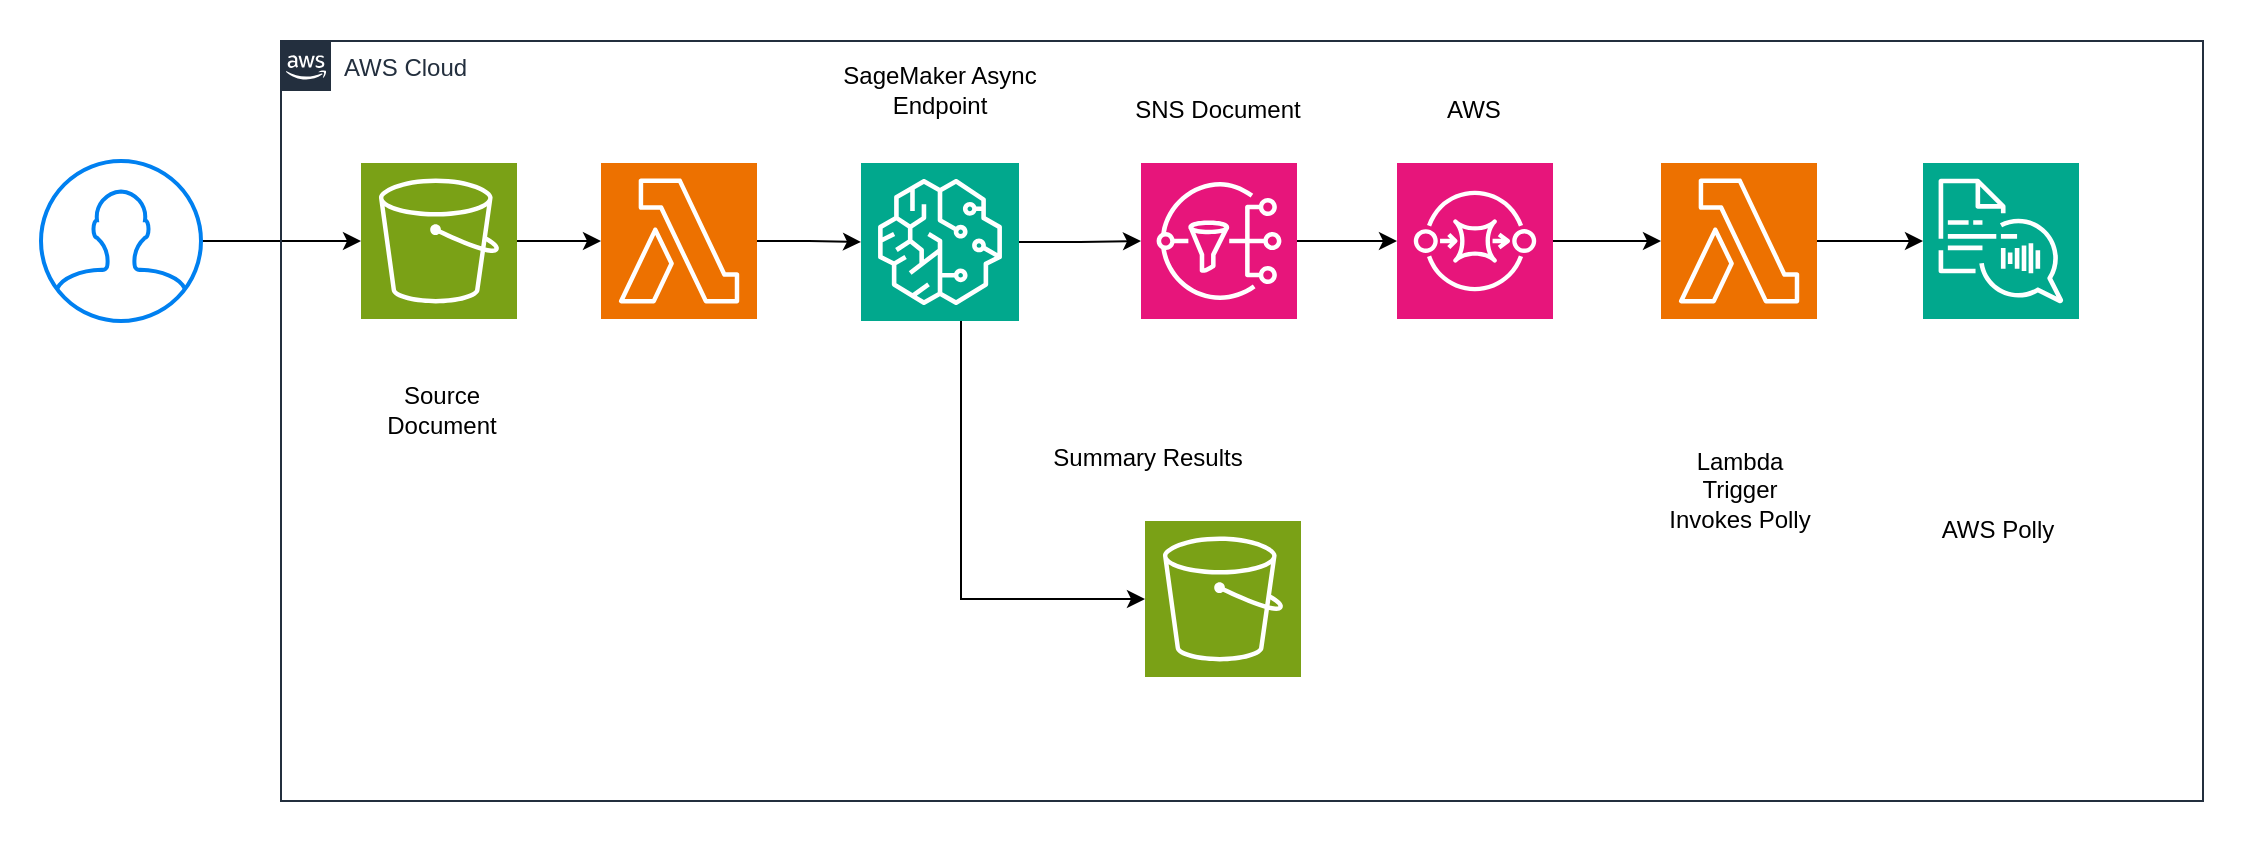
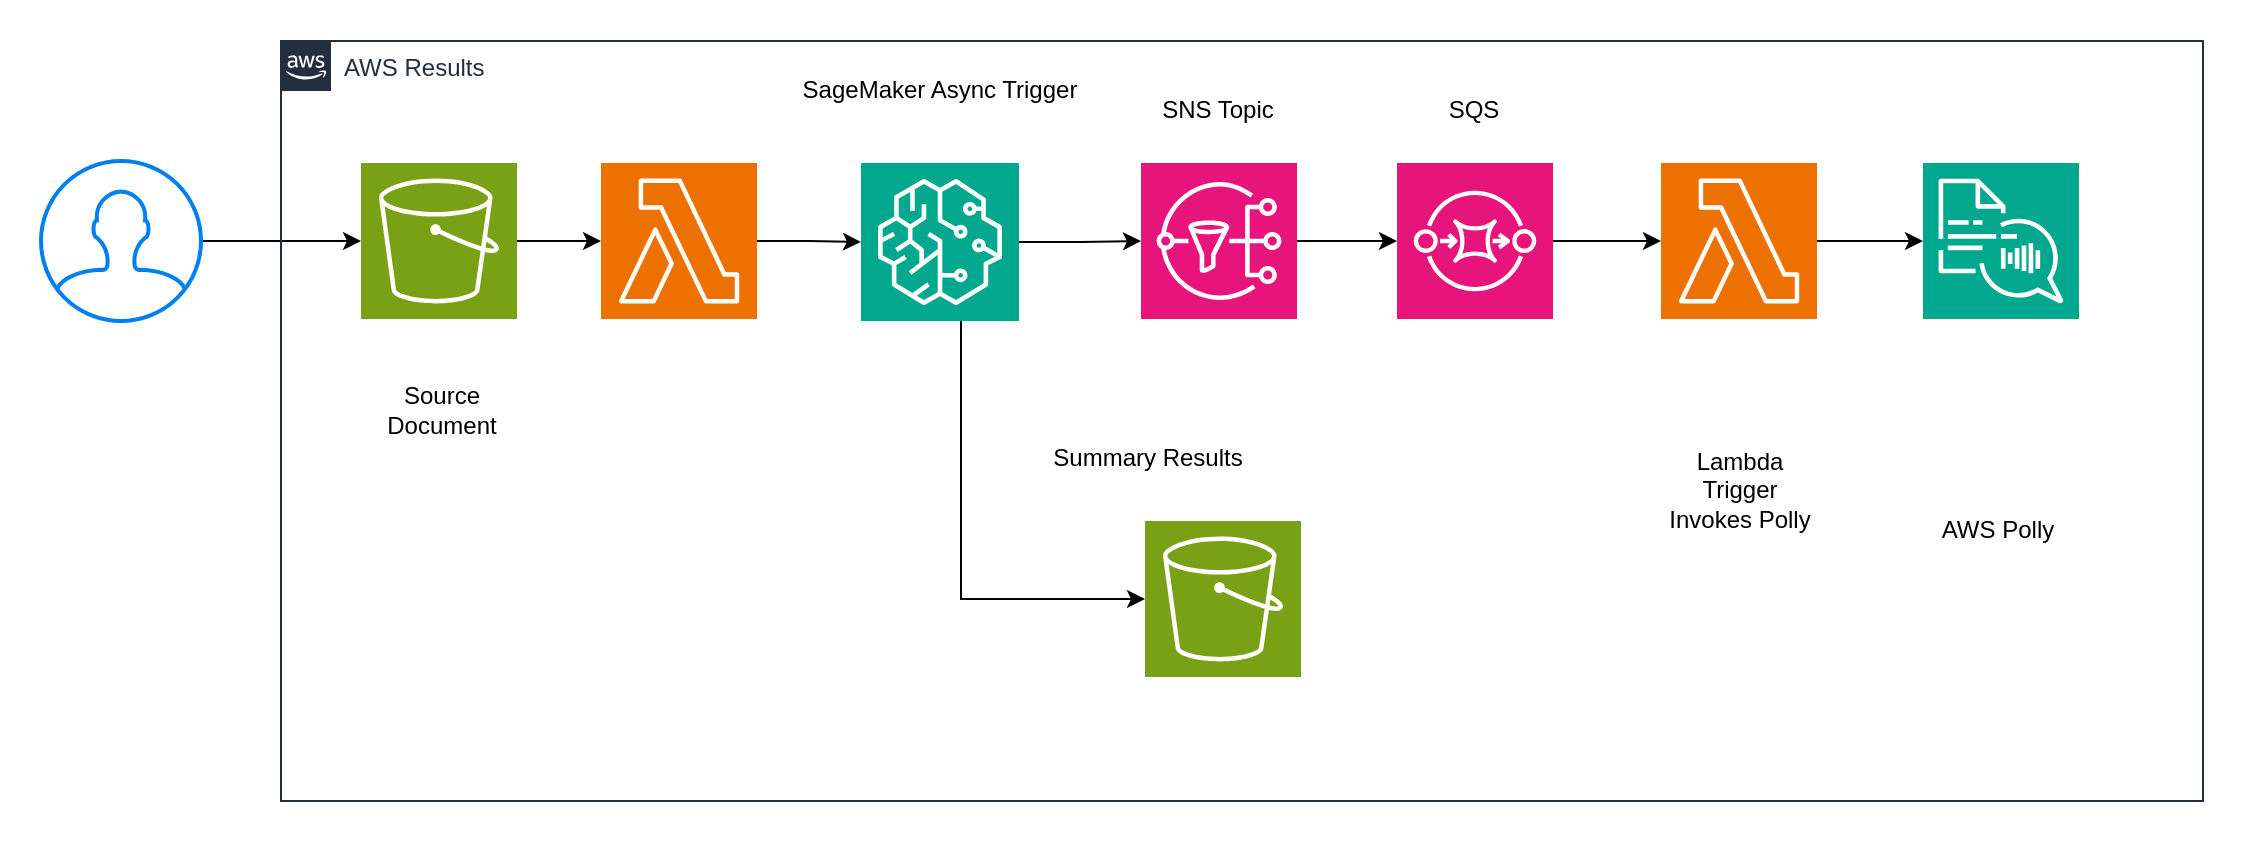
- <mxCell id="5" value="AWS Cloud" style="points=[[0,0],[0.25,0],[0.5,0],[0.75,0],[1,0],[1,0.25],[1,0.5],[1,0.75],[1,1],[0.75,1],[0.5,1],[0.25,1],[0,1],[0,0.75],[0,0.5],[0,0.25]];outlineConnect=0;gradientColor=none;html=1;whiteSpace=wrap;fontSize=12;fontStyle=0;container=1;pointerEvents=0;collapsible=0;recursiveResize=0;shape=mxgraph.aws4.group;grIcon=mxgraph.aws4.group_aws_cloud_alt;strokeColor=#232F3E;fillColor=none;verticalAlign=top;align=left;spacingLeft=30;fontColor=#232F3E;dashed=0;" vertex="1" parent="1"><mxGeometry x="140" y="20" width="961" height="380" as="geometry" /></mxCell>
+ <mxCell id="5" value="AWS Results" style="points=[[0,0],[0.25,0],[0.5,0],[0.75,0],[1,0],[1,0.25],[1,0.5],[1,0.75],[1,1],[0.75,1],[0.5,1],[0.25,1],[0,1],[0,0.75],[0,0.5],[0,0.25]];outlineConnect=0;gradientColor=none;html=1;whiteSpace=wrap;fontSize=12;fontStyle=0;container=1;pointerEvents=0;collapsible=0;recursiveResize=0;shape=mxgraph.aws4.group;grIcon=mxgraph.aws4.group_aws_cloud_alt;strokeColor=#232F3E;fillColor=none;verticalAlign=top;align=left;spacingLeft=30;fontColor=#232F3E;dashed=0;" vertex="1" parent="1"><mxGeometry x="140" y="20" width="961" height="380" as="geometry" /></mxCell>
- <mxCell id="20" value="SageMaker Async Endpoint" style="text;strokeColor=none;align=center;fillColor=none;html=1;verticalAlign=middle;whiteSpace=wrap;rounded=0;" vertex="1" parent="5"><mxGeometry x="260" y="10" width="140" height="30" as="geometry" /></mxCell>
+ <mxCell id="20" value="SageMaker Async Trigger" style="text;strokeColor=none;align=center;fillColor=none;html=1;verticalAlign=middle;whiteSpace=wrap;rounded=0;" vertex="1" parent="5"><mxGeometry x="260" y="10" width="140" height="30" as="geometry" /></mxCell>
- <mxCell id="21" value="SNS Document" style="text;strokeColor=none;align=center;fillColor=none;html=1;verticalAlign=middle;whiteSpace=wrap;rounded=0;" vertex="1" parent="5"><mxGeometry x="399" y="20" width="140" height="30" as="geometry" /></mxCell>
+ <mxCell id="21" value="SNS Topic" style="text;strokeColor=none;align=center;fillColor=none;html=1;verticalAlign=middle;whiteSpace=wrap;rounded=0;" vertex="1" parent="5"><mxGeometry x="399" y="20" width="140" height="30" as="geometry" /></mxCell>
- <mxCell id="22" value="AWS" style="text;strokeColor=none;align=center;fillColor=none;html=1;verticalAlign=middle;whiteSpace=wrap;rounded=0;" vertex="1" parent="5"><mxGeometry x="527" y="20" width="140" height="30" as="geometry" /></mxCell>
+ <mxCell id="22" value="SQS" style="text;strokeColor=none;align=center;fillColor=none;html=1;verticalAlign=middle;whiteSpace=wrap;rounded=0;" vertex="1" parent="5"><mxGeometry x="527" y="20" width="140" height="30" as="geometry" /></mxCell>
